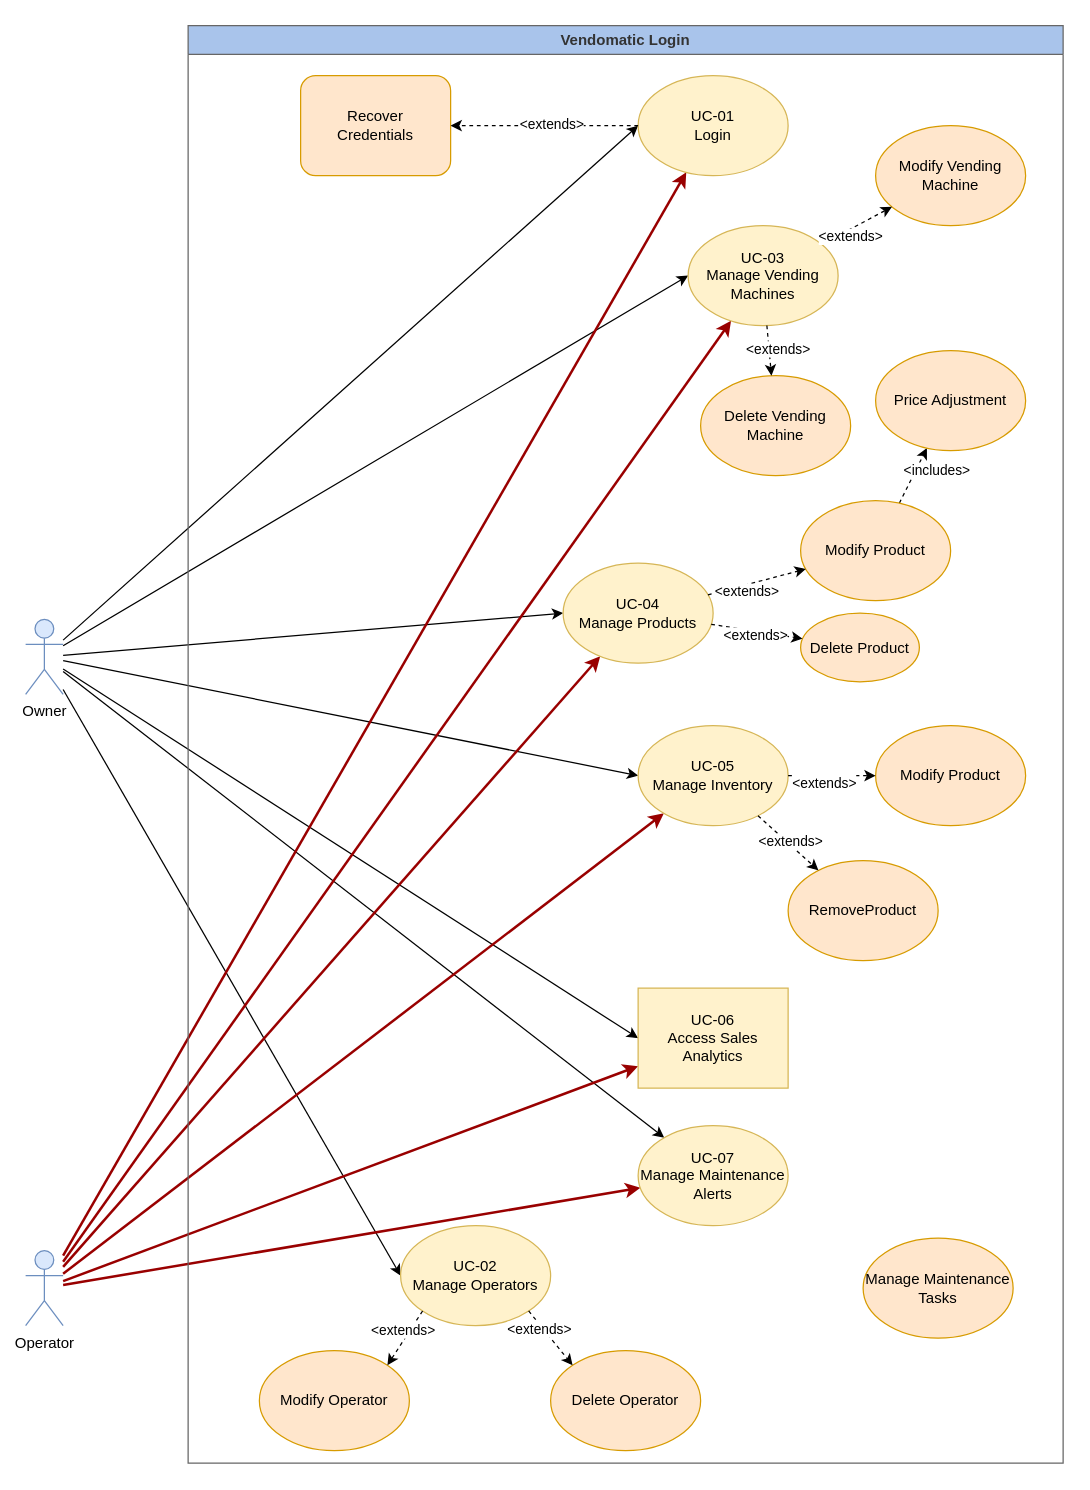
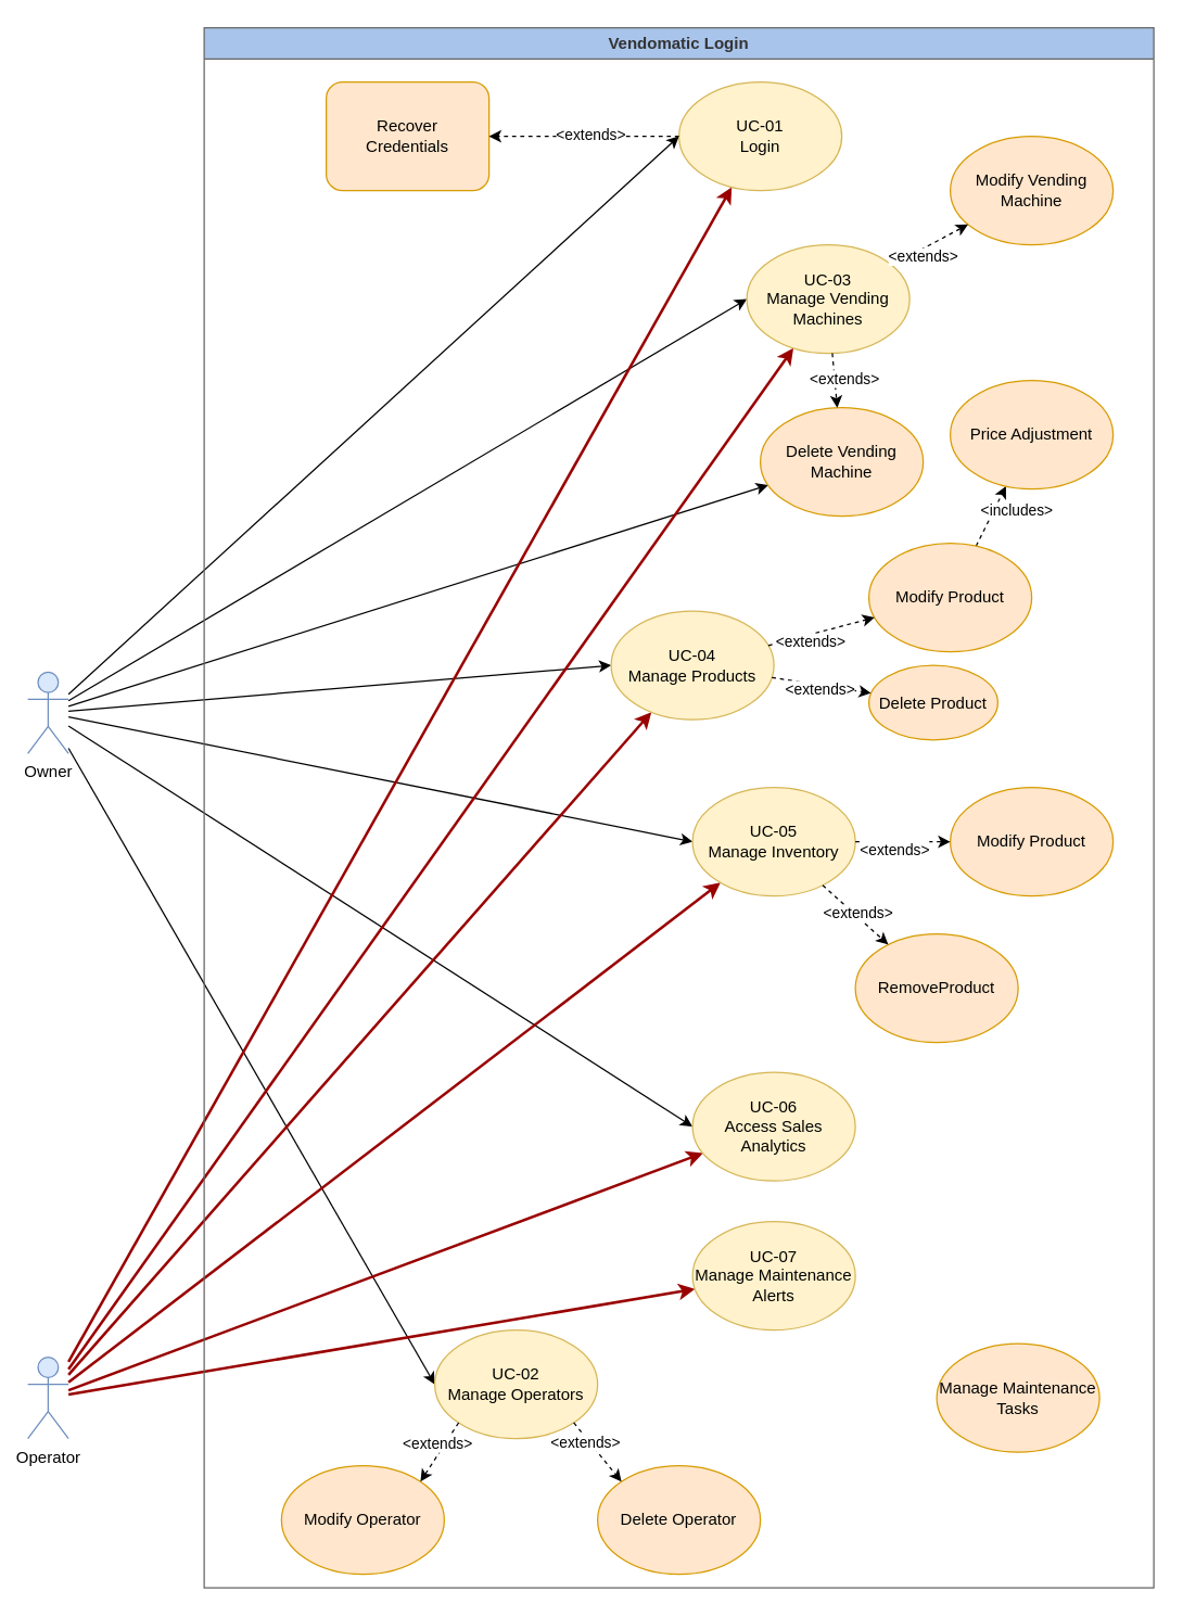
- <mxCell id="18" value="UC-01&lt;br&gt;Login" style="ellipse;whiteSpace=wrap;html=1;fillColor=#fff2cc;strokeColor=#d6b656;" parent="17" vertex="1"><mxGeometry x="360" y="40" width="120" height="80" as="geometry" /></mxCell>
+ <mxCell id="18" value="UC-01&lt;br&gt;Login" style="ellipse;whiteSpace=wrap;html=1;fillColor=#fff2cc;strokeColor=#d6b656;" parent="17" vertex="1"><mxGeometry x="350" y="40" width="120" height="80" as="geometry" /></mxCell>
- <mxCell id="8" style="rounded=0;orthogonalLoop=1;jettySize=auto;html=1;" parent="1" source="9" target="54" edge="1"><mxGeometry relative="1" as="geometry" /></mxCell>
+ <mxCell id="8" style="rounded=0;orthogonalLoop=1;jettySize=auto;html=1;" parent="1" source="9" target="37" edge="1"><mxGeometry relative="1" as="geometry" /></mxCell>
- <mxCell id="25" value="UC-06&lt;br&gt;Access Sales Analytics" style="whiteSpace=wrap;html=1;fillColor=#fff2cc;strokeColor=#d6b656;rounded=0;" parent="17" vertex="1"><mxGeometry x="360" y="770" width="120" height="80" as="geometry" /></mxCell>
+ <mxCell id="25" value="UC-06&lt;br&gt;Access Sales Analytics" style="ellipse;whiteSpace=wrap;html=1;fillColor=#fff2cc;strokeColor=#d6b656;" parent="17" vertex="1"><mxGeometry x="360" y="770" width="120" height="80" as="geometry" /></mxCell>
